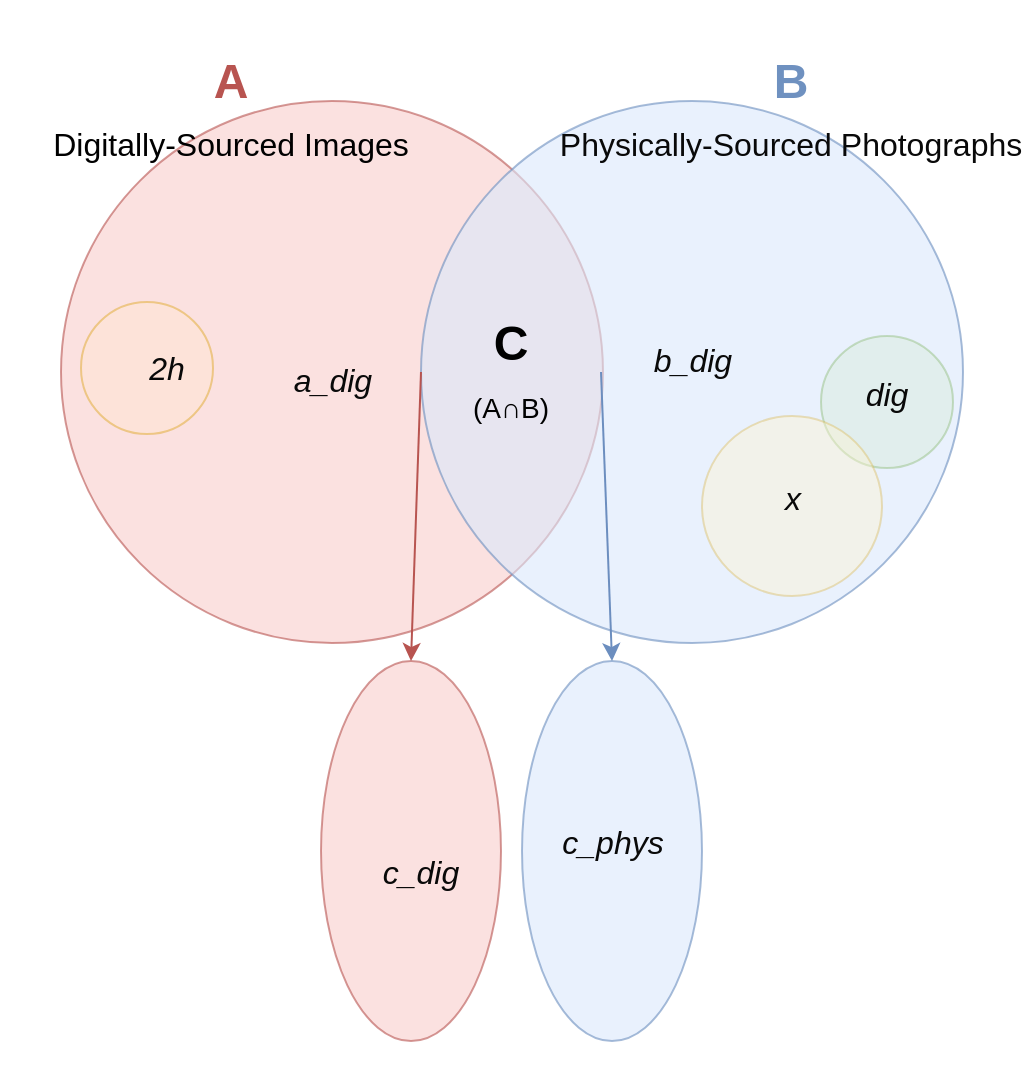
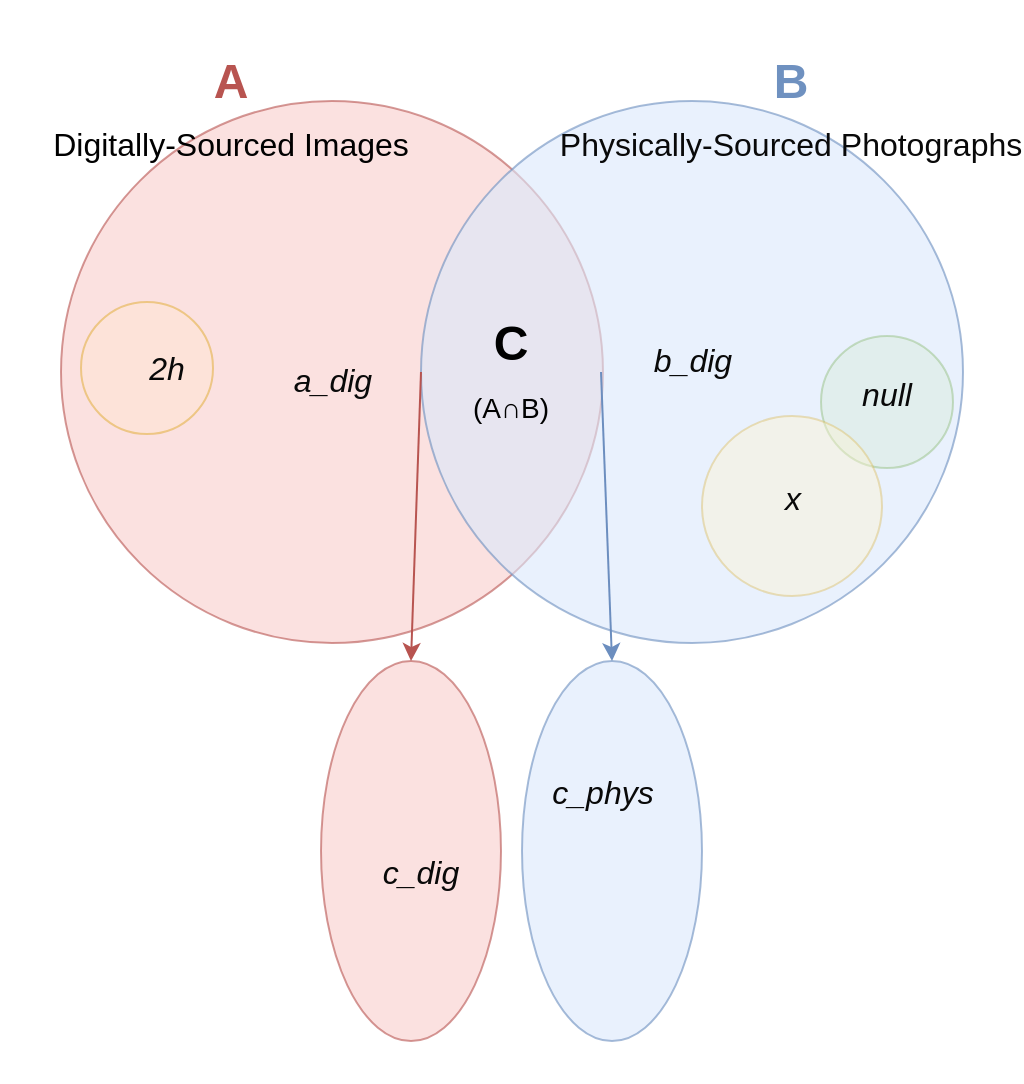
- <mxCell id="16" value="dig" style="text;align=center;html=1;fontColor=#090909;fontSize=16;fontStyle=2" vertex="1" parent="1"><mxGeometry x="423" y="180.5" width="40" height="40" as="geometry" /></mxCell>
+ <mxCell id="16" value="null" style="text;align=center;html=1;fontColor=#090909;fontSize=16;fontStyle=2" vertex="1" parent="1"><mxGeometry x="423" y="180.5" width="40" height="40" as="geometry" /></mxCell>
- <mxCell id="14" value="c_phys" style="text;align=center;html=1;fontColor=#090909;fontSize=16;fontStyle=2" vertex="1" parent="1"><mxGeometry x="285.5" y="405" width="40" height="40" as="geometry" /></mxCell>
+ <mxCell id="14" value="c_phys" style="text;align=center;html=1;fontColor=#090909;fontSize=16;fontStyle=2" vertex="1" parent="1"><mxGeometry x="280.5" y="380" width="40" height="40" as="geometry" /></mxCell>
